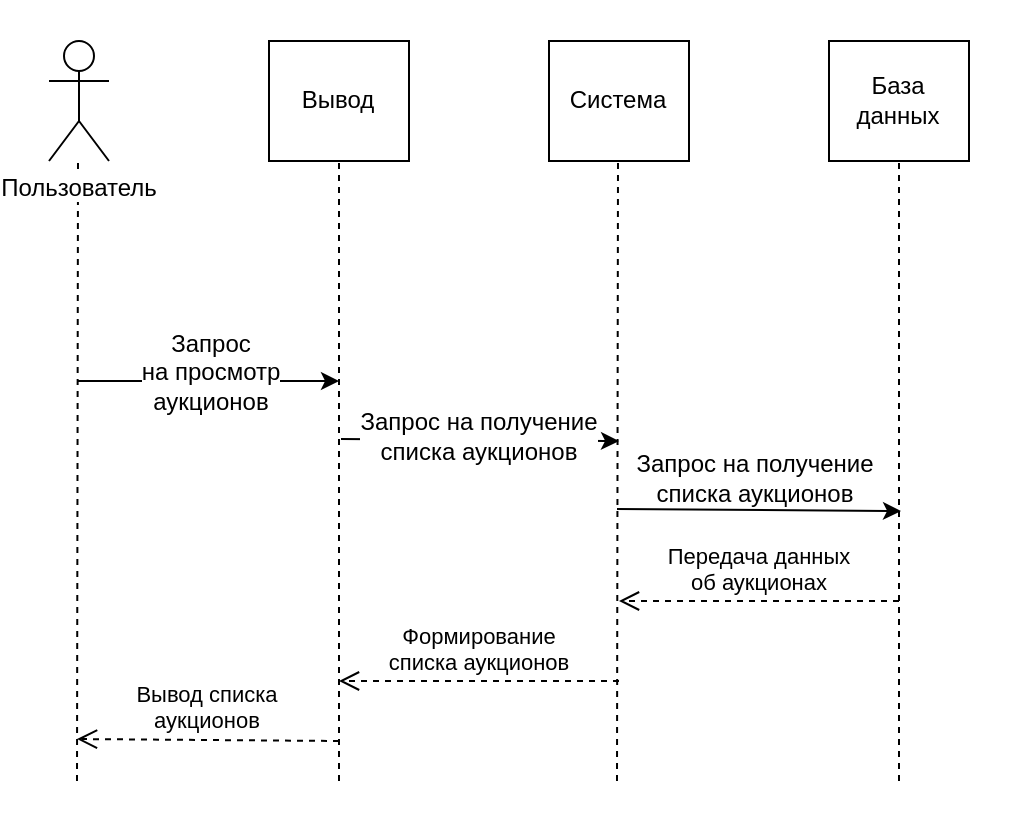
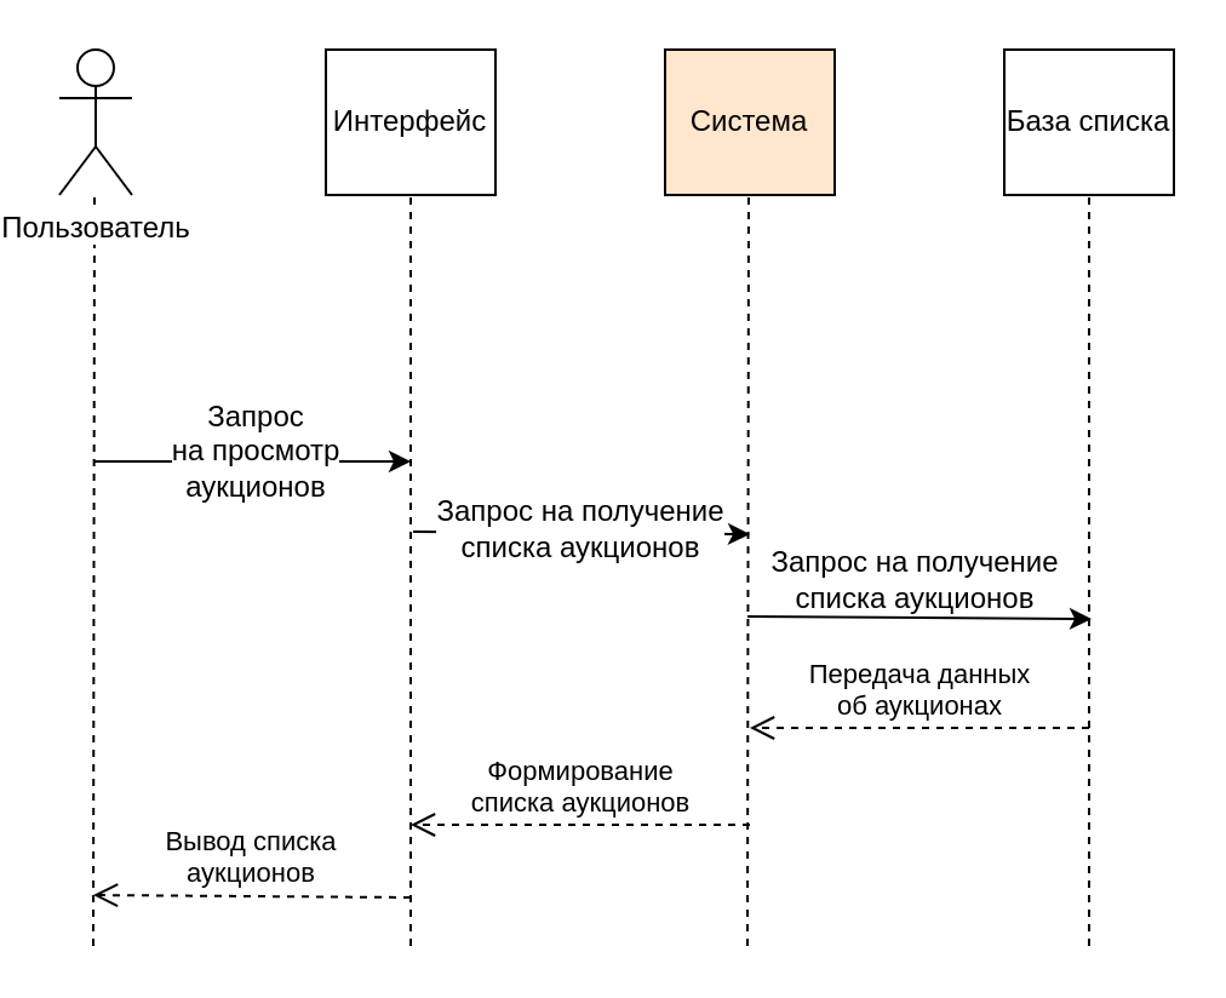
- <mxCell id="2" value="Вывод" style="rounded=0;whiteSpace=wrap;html=1;" parent="1" vertex="1"><mxGeometry x="130" y="20" width="70" height="60" as="geometry" /></mxCell>
+ <mxCell id="2" value="Интерфейс" style="rounded=0;whiteSpace=wrap;html=1;" parent="1" vertex="1"><mxGeometry x="130" y="20" width="70" height="60" as="geometry" /></mxCell>
- <mxCell id="3" value="Система" style="rounded=0;whiteSpace=wrap;html=1;" parent="1" vertex="1"><mxGeometry x="270" y="20" width="70" height="60" as="geometry" /></mxCell>
+ <mxCell id="3" value="Система" style="rounded=0;whiteSpace=wrap;html=1;fillColor=#ffe6cc;" parent="1" vertex="1"><mxGeometry x="270" y="20" width="70" height="60" as="geometry" /></mxCell>
- <mxCell id="4" value="База данных" style="rounded=0;whiteSpace=wrap;html=1;" parent="1" vertex="1"><mxGeometry x="410" y="20" width="70" height="60" as="geometry" /></mxCell>
+ <mxCell id="4" value="База списка" style="rounded=0;whiteSpace=wrap;html=1;" parent="1" vertex="1"><mxGeometry x="410" y="20" width="70" height="60" as="geometry" /></mxCell>
